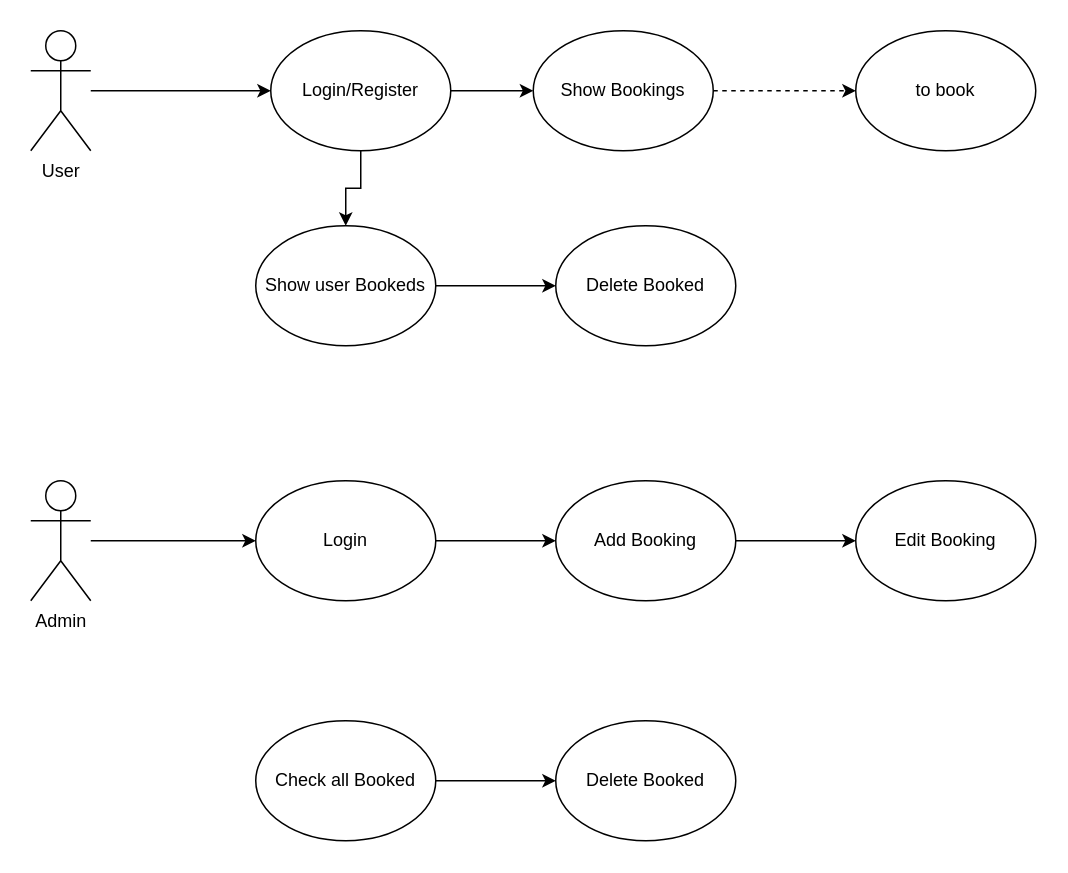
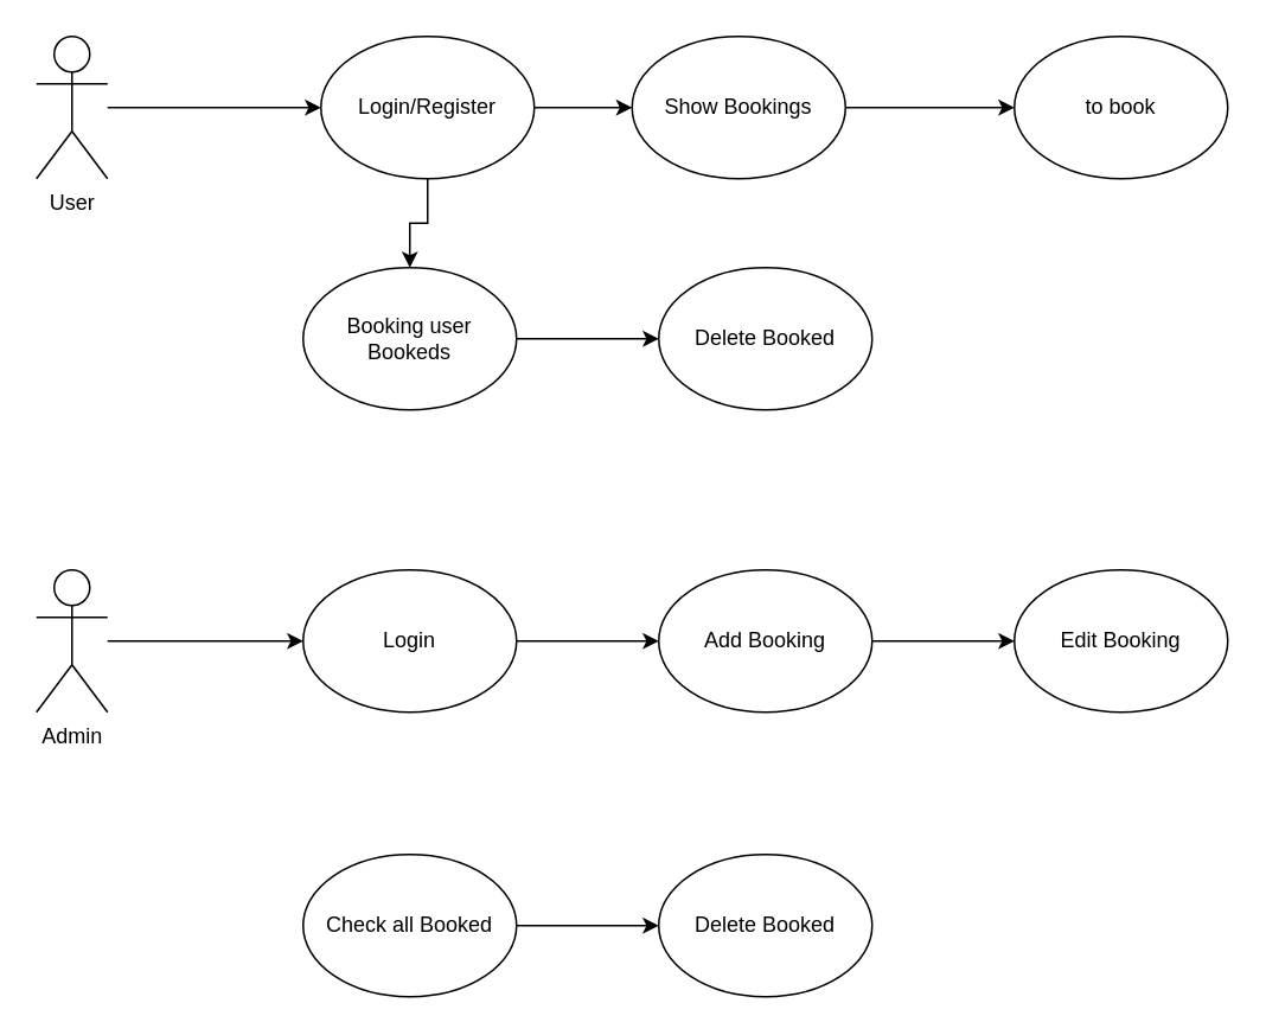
- <mxCell id="7" value="" style="edgeStyle=orthogonalEdgeStyle;rounded=0;orthogonalLoop=1;jettySize=auto;html=1;dashed=1;" edge="1" parent="1" source="8" target="9"><mxGeometry relative="1" as="geometry" /></mxCell>
+ <mxCell id="7" value="" style="edgeStyle=orthogonalEdgeStyle;rounded=0;orthogonalLoop=1;jettySize=auto;html=1;" edge="1" parent="1" source="8" target="9"><mxGeometry relative="1" as="geometry" /></mxCell>
- <mxCell id="11" value="Show user Bookeds" style="ellipse;whiteSpace=wrap;html=1;" vertex="1" parent="1"><mxGeometry x="170" y="150" width="120" height="80" as="geometry" /></mxCell>
+ <mxCell id="11" value="Booking user Bookeds" style="ellipse;whiteSpace=wrap;html=1;" vertex="1" parent="1"><mxGeometry x="170" y="150" width="120" height="80" as="geometry" /></mxCell>
